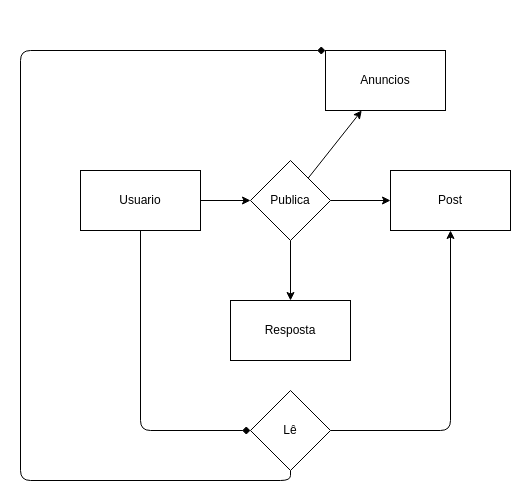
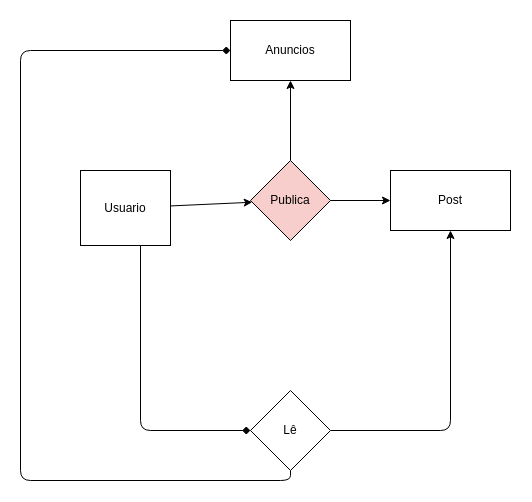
- <mxCell id="7" value="Anuncios" style="whiteSpace=wrap;html=1;rounded=0;" vertex="1" parent="1"><mxGeometry x="325" y="50" width="120" height="60" as="geometry" /></mxCell>
+ <mxCell id="7" value="Anuncios" style="whiteSpace=wrap;html=1;rounded=0;" vertex="1" parent="1"><mxGeometry x="230" y="20" width="120" height="60" as="geometry" /></mxCell>
- <mxCell id="4" value="Usuario" style="rounded=0;whiteSpace=wrap;html=1;" vertex="1" parent="1"><mxGeometry x="80" y="170" width="120" height="60" as="geometry" /></mxCell>
+ <mxCell id="4" value="Usuario" style="rounded=0;whiteSpace=wrap;html=1;" vertex="1" parent="1"><mxGeometry x="80" y="170" width="90" height="75" as="geometry" /></mxCell>
- <mxCell id="11" value="Publica" style="rhombus;whiteSpace=wrap;html=1;rounded=0;" vertex="1" parent="1"><mxGeometry x="250" y="160" width="80" height="80" as="geometry" /></mxCell>
+ <mxCell id="11" value="Publica" style="rhombus;whiteSpace=wrap;html=1;rounded=0;fillColor=#f8cecc;" vertex="1" parent="1"><mxGeometry x="250" y="160" width="80" height="80" as="geometry" /></mxCell>
- <mxCell id="9" value="" style="edgeStyle=none;html=1;" edge="1" parent="1" source="11" target="6"><mxGeometry relative="1" as="geometry" /></mxCell>
- <mxCell id="6" value="Resposta" style="whiteSpace=wrap;html=1;rounded=0;" vertex="1" parent="1"><mxGeometry x="230" y="300" width="120" height="60" as="geometry" /></mxCell>
